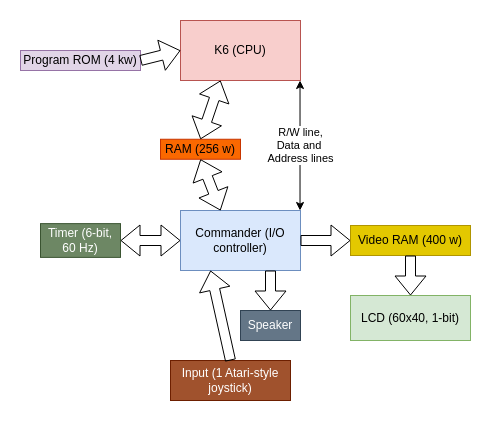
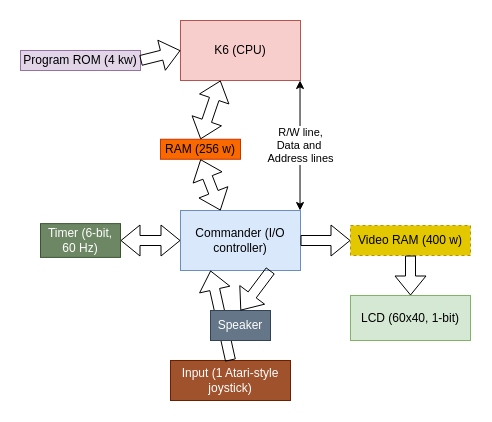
- <mxCell id="15" value="&lt;div&gt;Video RAM (400 w)&lt;/div&gt;" style="rounded=0;whiteSpace=wrap;html=1;fillColor=#e3c800;strokeColor=#B09500;fontColor=#000000;" parent="1" vertex="1"><mxGeometry x="350" y="225" width="120" height="30" as="geometry" /></mxCell>
+ <mxCell id="15" value="&lt;div&gt;Video RAM (400 w)&lt;/div&gt;" style="rounded=0;whiteSpace=wrap;html=1;fillColor=#e3c800;strokeColor=#B09500;fontColor=#000000;dashed=1;" parent="1" vertex="1"><mxGeometry x="350" y="225" width="120" height="30" as="geometry" /></mxCell>
- <mxCell id="13" value="&lt;div&gt;Speaker&lt;/div&gt;" style="rounded=0;whiteSpace=wrap;html=1;fillColor=#647687;fontColor=#ffffff;strokeColor=#314354;" parent="1" vertex="1"><mxGeometry x="240" y="310" width="60" height="30" as="geometry" /></mxCell>
+ <mxCell id="13" value="&lt;div&gt;Speaker&lt;/div&gt;" style="rounded=0;whiteSpace=wrap;html=1;fillColor=#647687;fontColor=#ffffff;strokeColor=#314354;" parent="1" vertex="1"><mxGeometry x="210" y="310" width="60" height="30" as="geometry" /></mxCell>
